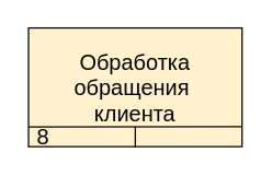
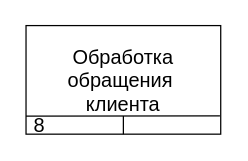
- <mxCell id="3" value="&lt;span&gt;Обработка&lt;/span&gt;&lt;br&gt;&lt;span&gt;обращения&amp;nbsp;&lt;/span&gt;&lt;br&gt;&lt;span&gt;клиента&lt;/span&gt;" style="rounded=0;whiteSpace=wrap;html=1;fontSize=16;fillColor=#fff2cc;" parent="2" vertex="1"><mxGeometry width="156" height="87" as="geometry" /></mxCell>
+ <mxCell id="3" value="&lt;span&gt;Обработка&lt;/span&gt;&lt;br&gt;&lt;span&gt;обращения&amp;nbsp;&lt;/span&gt;&lt;br&gt;&lt;span&gt;клиента&lt;/span&gt;" style="rounded=0;whiteSpace=wrap;html=1;fontSize=16;" parent="2" vertex="1"><mxGeometry width="156" height="87" as="geometry" /></mxCell>
